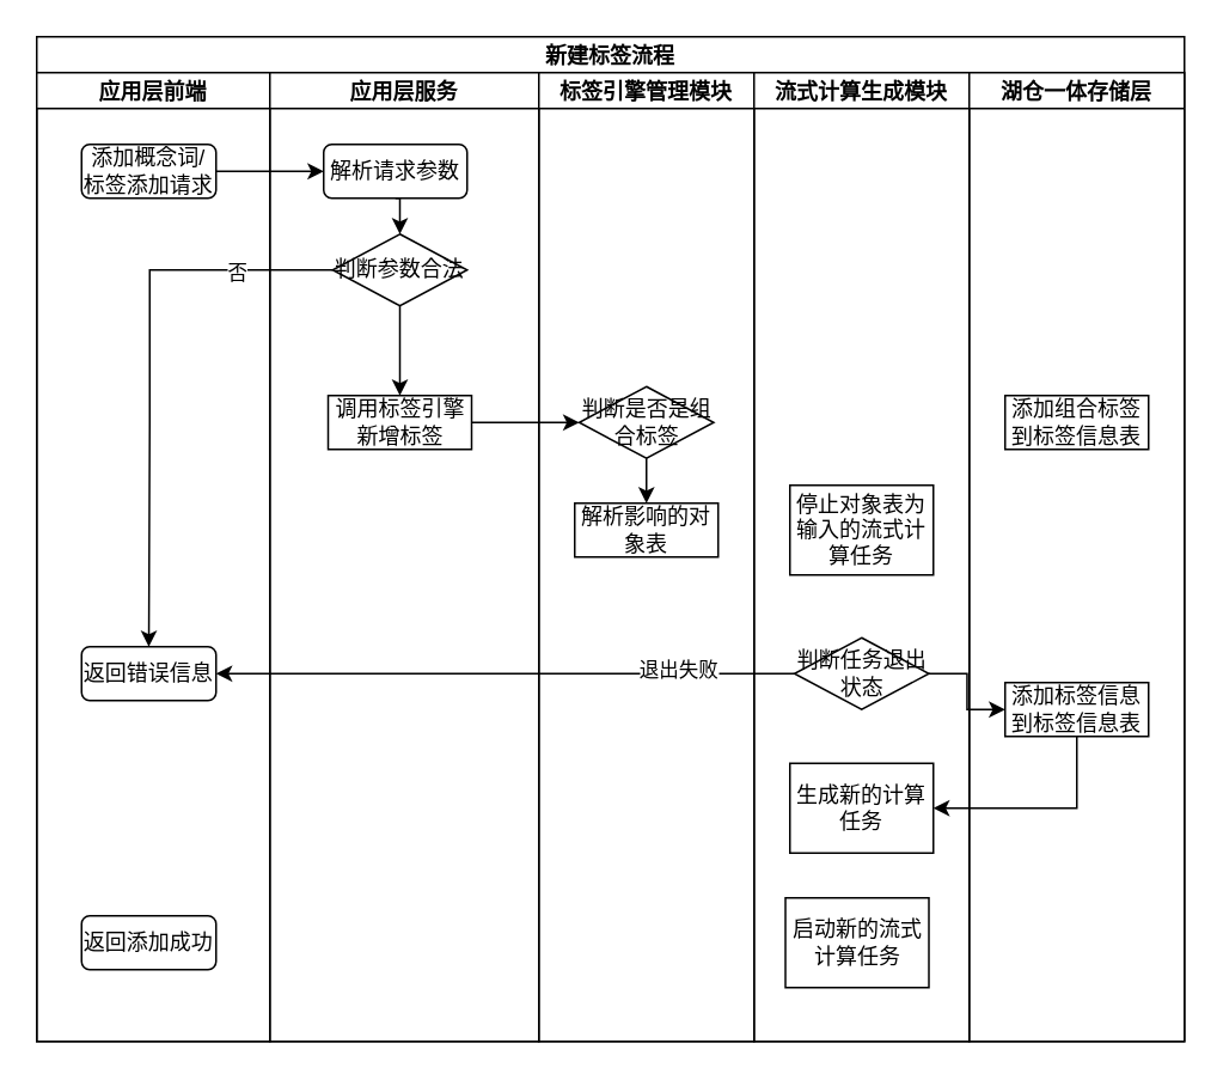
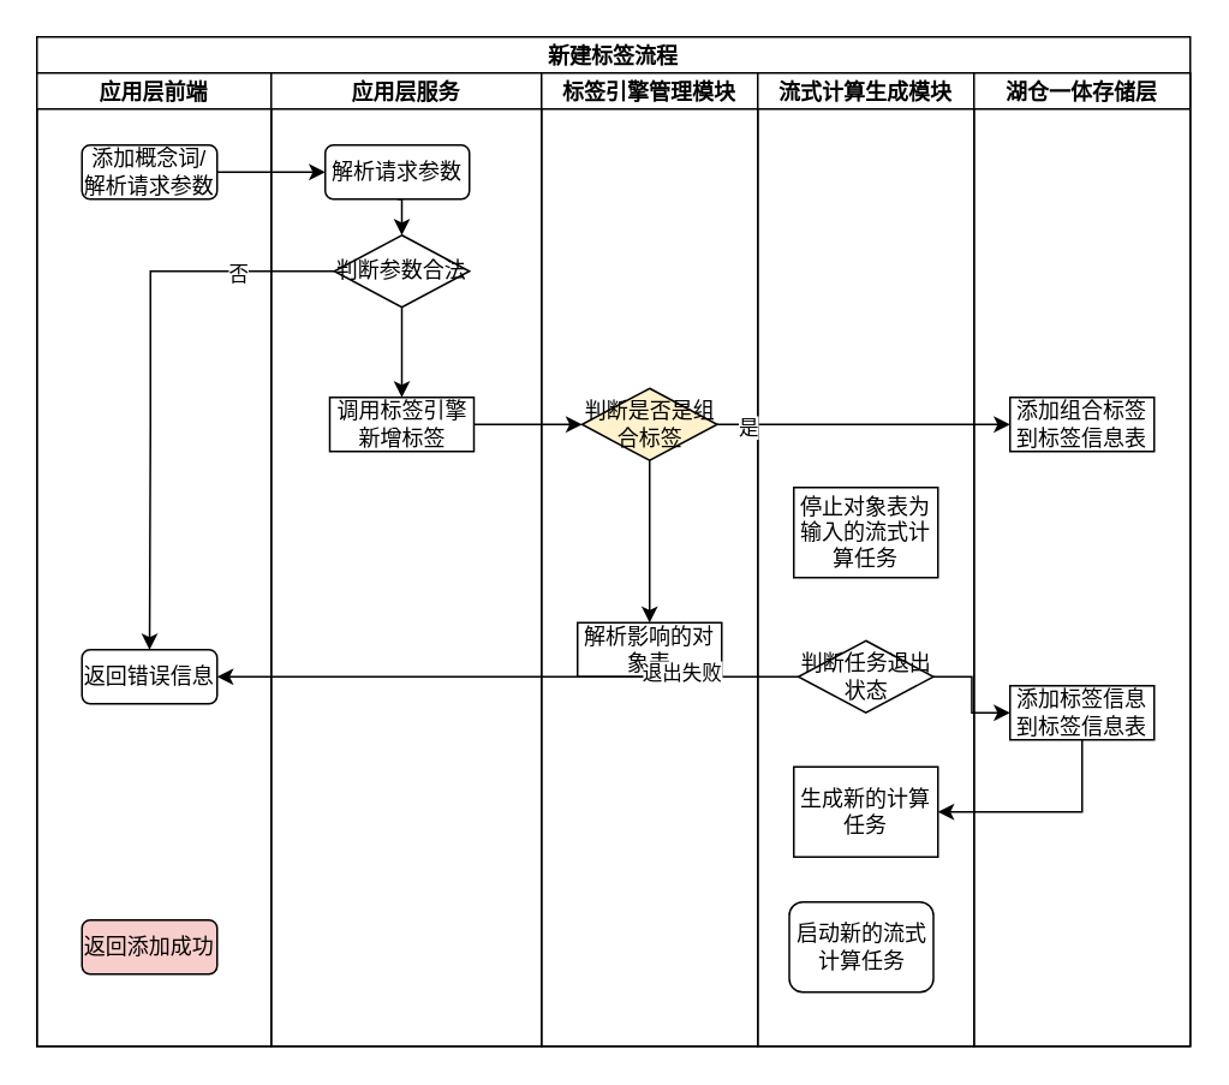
- <mxCell id="4" value="添加概念词/标签添加请求" style="rounded=1;whiteSpace=wrap;html=1;" vertex="1" parent="3"><mxGeometry x="25" y="40" width="75" height="30" as="geometry" /></mxCell>
+ <mxCell id="4" value="添加概念词/解析请求参数" style="rounded=1;whiteSpace=wrap;html=1;" vertex="1" parent="3"><mxGeometry x="25" y="40" width="75" height="30" as="geometry" /></mxCell>
- <mxCell id="15" value="判断是否是组合标签" style="rhombus;whiteSpace=wrap;html=1;" vertex="1" parent="13"><mxGeometry x="22.5" y="175" width="75" height="40" as="geometry" /></mxCell>
+ <mxCell id="15" value="判断是否是组合标签" style="rhombus;whiteSpace=wrap;html=1;fillColor=#fff2cc;" vertex="1" parent="13"><mxGeometry x="22.5" y="175" width="75" height="40" as="geometry" /></mxCell>
+ <mxCell id="29" style="edgeStyle=orthogonalEdgeStyle;rounded=0;orthogonalLoop=1;jettySize=auto;html=1;exitX=1;exitY=0.5;exitDx=0;exitDy=0;entryX=0;entryY=0.5;entryDx=0;entryDy=0;" edge="1" parent="2" source="15" target="27"><mxGeometry relative="1" as="geometry" /></mxCell>
+ <mxCell id="30" value="是" style="edgeLabel;html=1;align=center;verticalAlign=middle;resizable=0;points=[];" vertex="1" connectable="0" parent="29"><mxGeometry x="-0.785" y="-1" relative="1" as="geometry"><mxPoint as="offset" /></mxGeometry></mxCell>
- <mxCell id="16" value="解析影响的对象表" style="rounded=0;whiteSpace=wrap;html=1;" vertex="1" parent="13"><mxGeometry x="20" y="240" width="80" height="30" as="geometry" /></mxCell>
+ <mxCell id="16" value="解析影响的对象表" style="rounded=0;whiteSpace=wrap;html=1;" vertex="1" parent="13"><mxGeometry x="20" y="305" width="80" height="30" as="geometry" /></mxCell>
- <mxCell id="6" value="返回添加成功" style="rounded=1;whiteSpace=wrap;html=1;" vertex="1" parent="3"><mxGeometry x="25" y="470" width="75" height="30" as="geometry" /></mxCell>
+ <mxCell id="6" value="返回添加成功" style="rounded=1;whiteSpace=wrap;html=1;fillColor=#f8cecc;" vertex="1" parent="3"><mxGeometry x="25" y="470" width="75" height="30" as="geometry" /></mxCell>
- <mxCell id="21" value="启动新的流式计算任务" style="rounded=0;whiteSpace=wrap;html=1;" vertex="1" parent="17"><mxGeometry x="17.5" y="460" width="80" height="50" as="geometry" /></mxCell>
+ <mxCell id="21" value="启动新的流式计算任务" style="whiteSpace=wrap;html=1;rounded=1;" vertex="1" parent="17"><mxGeometry x="17.5" y="460" width="80" height="50" as="geometry" /></mxCell>
